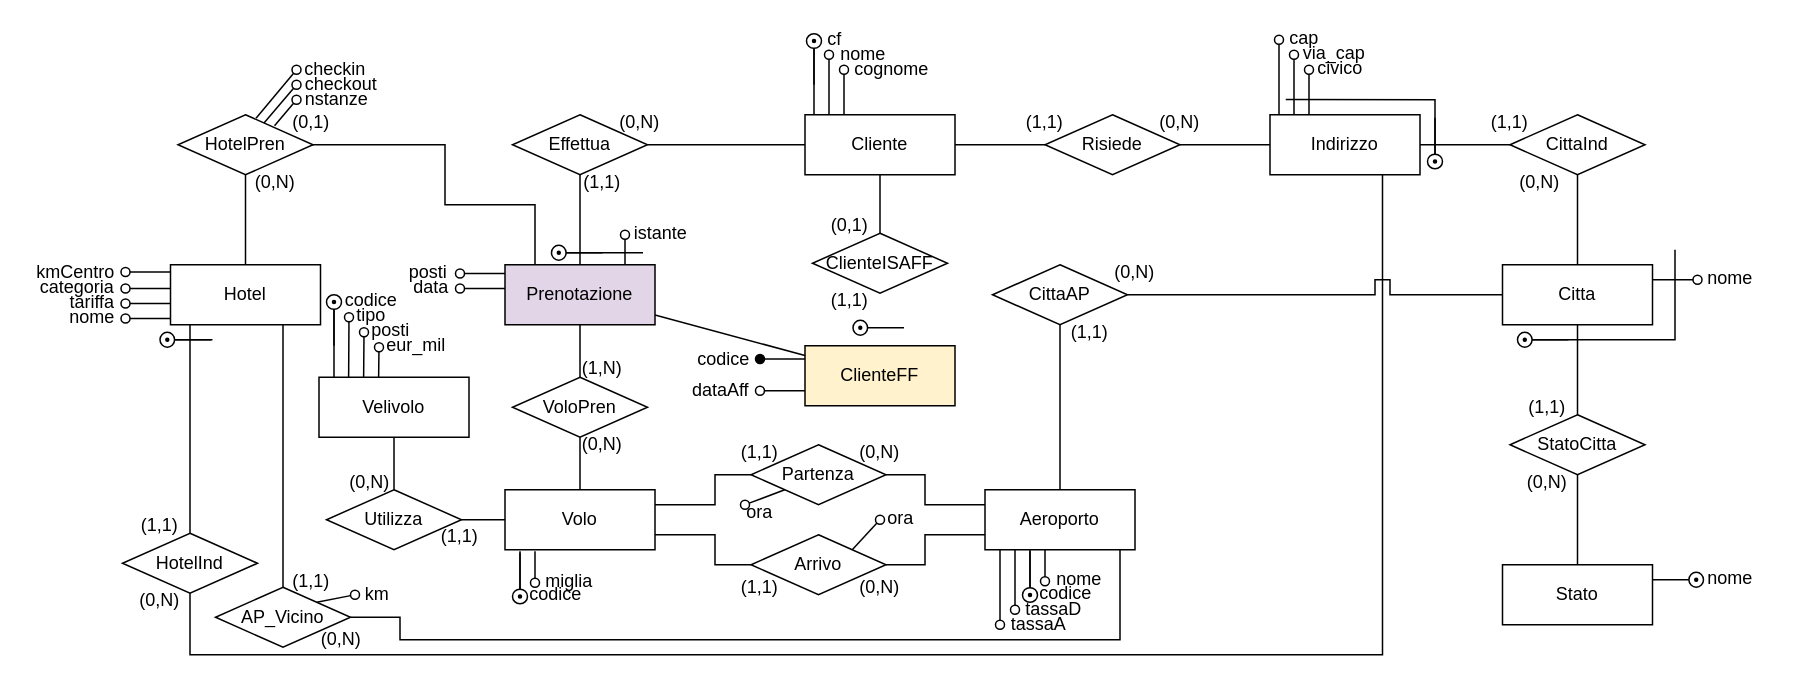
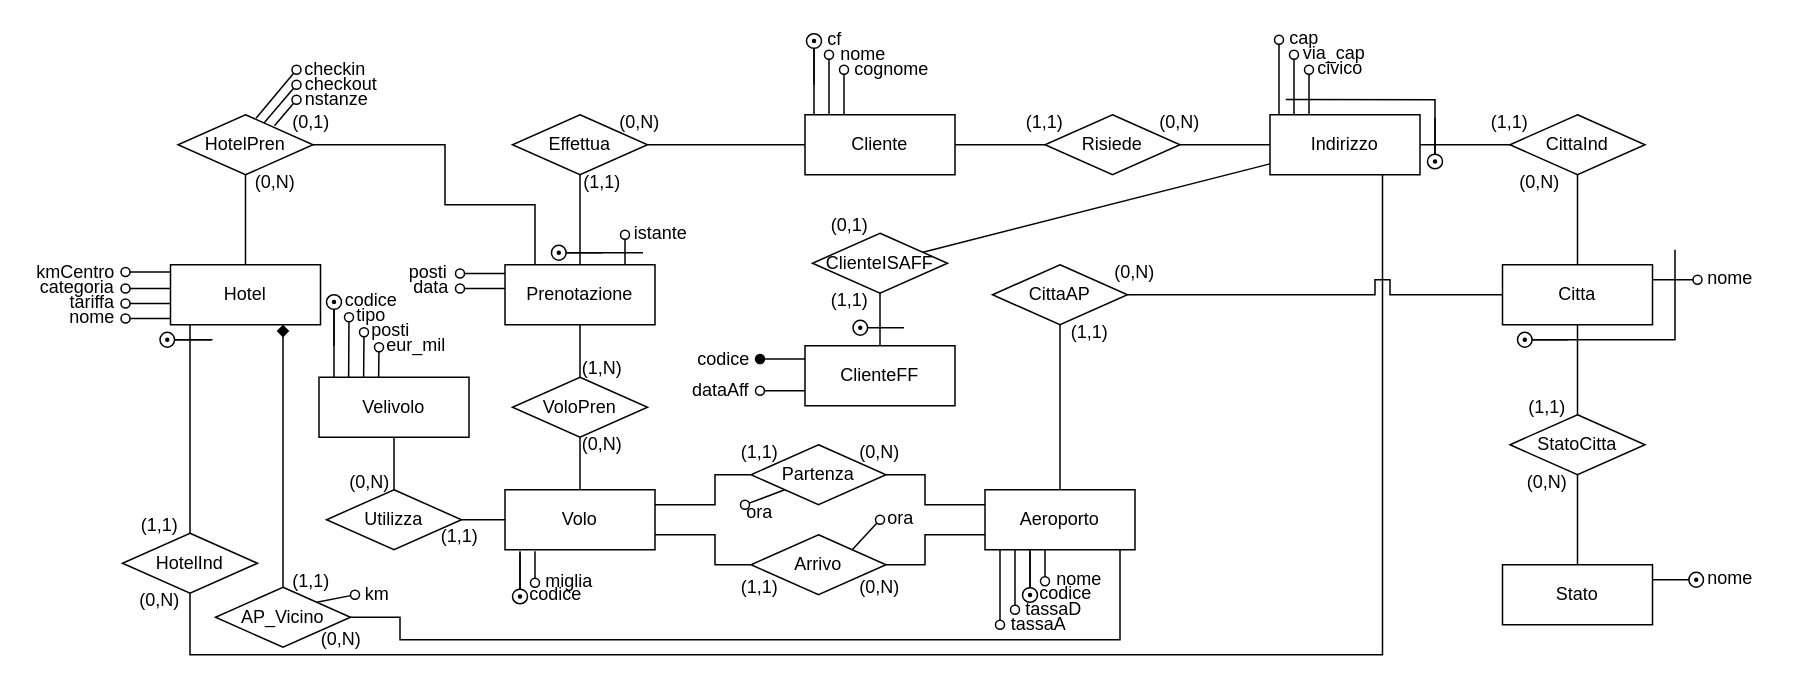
- <mxCell id="140" value="" style="endArrow=none;html=1;rounded=0;" parent="1" source="139" target="2" edge="1"><mxGeometry width="50" height="50" relative="1" as="geometry"><mxPoint x="526" y="246" as="sourcePoint" /><mxPoint x="576" y="196" as="targetPoint" /></mxGeometry></mxCell>
+ <mxCell id="140" value="" style="endArrow=none;html=1;rounded=0;" parent="1" source="139" target="10" edge="1"><mxGeometry width="50" height="50" relative="1" as="geometry"><mxPoint x="526" y="246" as="sourcePoint" /><mxPoint x="576" y="196" as="targetPoint" /></mxGeometry></mxCell>
- <mxCell id="41" value="Prenotazione" style="whiteSpace=wrap;html=1;align=center;fillColor=#e1d5e7;" parent="1" vertex="1"><mxGeometry x="336" y="176" width="100" height="40" as="geometry" /></mxCell>
+ <mxCell id="41" value="Prenotazione" style="whiteSpace=wrap;html=1;align=center;" parent="1" vertex="1"><mxGeometry x="336" y="176" width="100" height="40" as="geometry" /></mxCell>
- <mxCell id="127" value="" style="endArrow=none;html=1;rounded=0;exitX=0.5;exitY=0;exitDx=0;exitDy=0;entryX=0.75;entryY=1;entryDx=0;entryDy=0;" parent="1" source="122" target="61" edge="1"><mxGeometry width="50" height="50" relative="1" as="geometry"><mxPoint x="186" y="366" as="sourcePoint" /><mxPoint x="186" y="226" as="targetPoint" /></mxGeometry></mxCell>
+ <mxCell id="127" value="" style="endArrow=diamond;html=1;rounded=0;exitX=0.5;exitY=0;exitDx=0;exitDy=0;entryX=0.75;entryY=1;entryDx=0;entryDy=0;" parent="1" source="122" target="61" edge="1"><mxGeometry width="50" height="50" relative="1" as="geometry"><mxPoint x="186" y="366" as="sourcePoint" /><mxPoint x="186" y="226" as="targetPoint" /></mxGeometry></mxCell>
- <mxCell id="141" value="" style="endArrow=none;html=1;rounded=0;" parent="1" source="3" target="41" edge="1"><mxGeometry width="50" height="50" relative="1" as="geometry"><mxPoint x="526" y="246" as="sourcePoint" /><mxPoint x="576" y="196" as="targetPoint" /></mxGeometry></mxCell>
+ <mxCell id="141" value="" style="endArrow=none;html=1;rounded=0;" parent="1" source="3" target="139" edge="1"><mxGeometry width="50" height="50" relative="1" as="geometry"><mxPoint x="526" y="246" as="sourcePoint" /><mxPoint x="576" y="196" as="targetPoint" /></mxGeometry></mxCell>
- <mxCell id="3" value="ClienteFF" style="whiteSpace=wrap;html=1;align=center;fillColor=#fff2cc;" parent="1" vertex="1"><mxGeometry x="536" y="230" width="100" height="40" as="geometry" /></mxCell>
+ <mxCell id="3" value="ClienteFF" style="whiteSpace=wrap;html=1;align=center;" parent="1" vertex="1"><mxGeometry x="536" y="230" width="100" height="40" as="geometry" /></mxCell>
